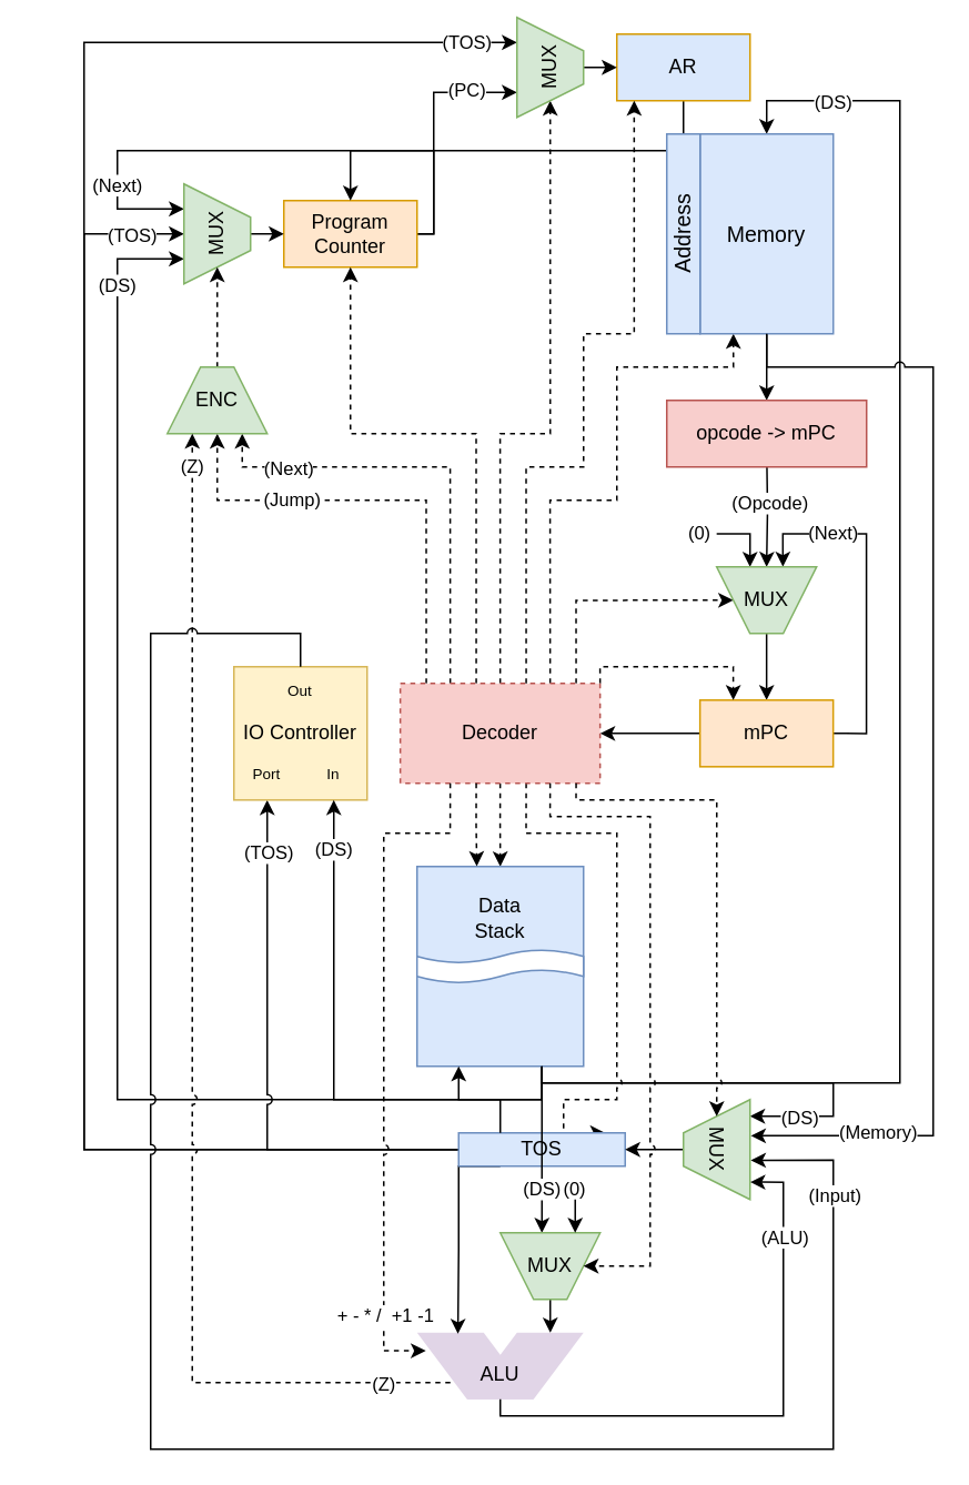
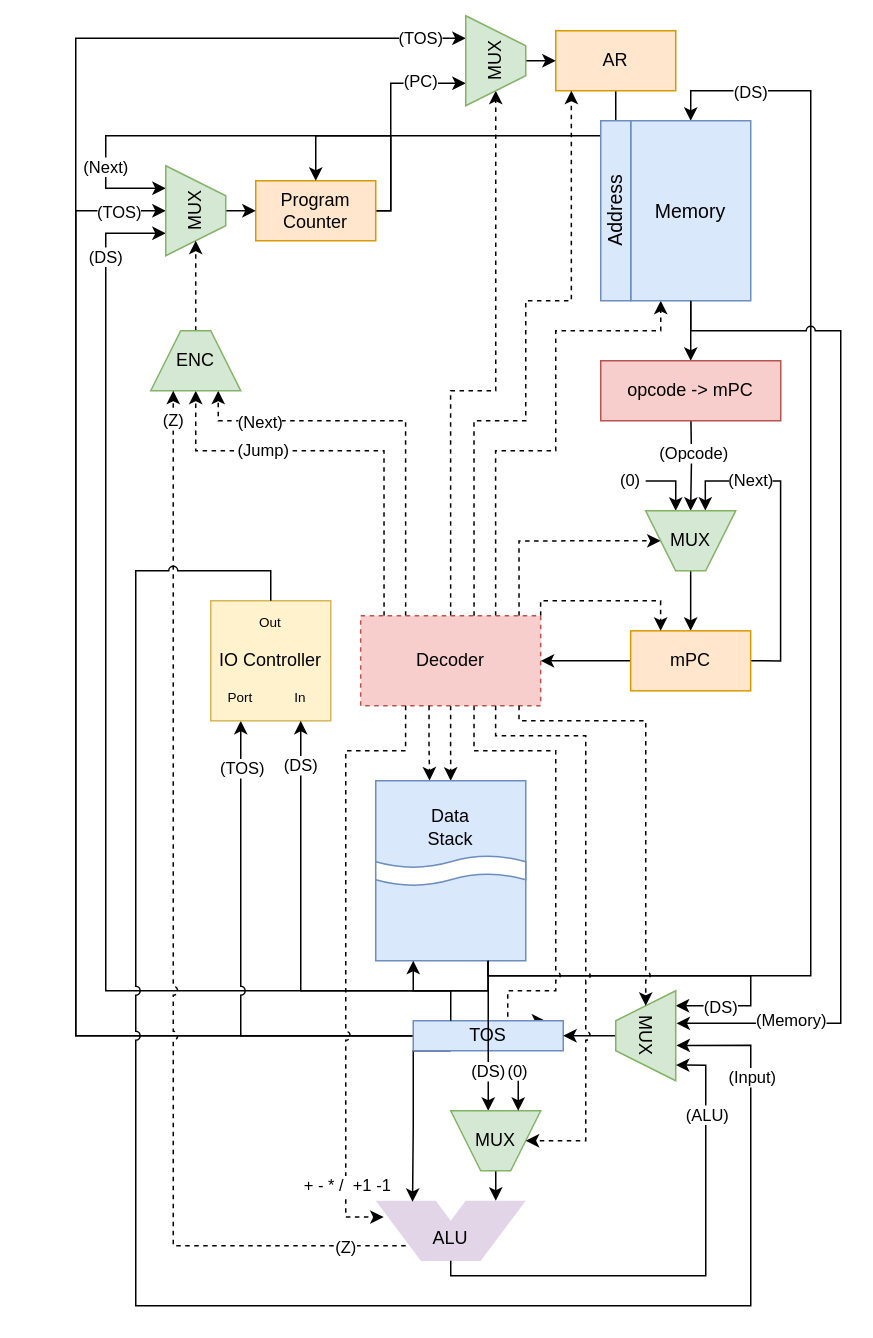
- <mxCell id="64" value="AR" style="rounded=0;whiteSpace=wrap;html=1;fillColor=#dae8fc;strokeColor=#d79b00;points=[[0,0,0,0,0],[0,0.25,0,0,0],[0,0.5,0,0,0],[0,0.75,0,0,0],[0,1,0,0,0],[0.13,1,0,0,0],[0.25,0,0,0,0],[0.25,1,0,0,0],[0.5,0,0,0,0],[0.5,1,0,0,0],[0.75,0,0,0,0],[0.75,1,0,0,0],[1,0,0,0,0],[1,0.25,0,0,0],[1,0.5,0,0,0],[1,0.75,0,0,0],[1,1,0,0,0]];" parent="1" vertex="1"><mxGeometry x="369.99" y="20" width="80" height="40" as="geometry" /></mxCell>
+ <mxCell id="64" value="AR" style="rounded=0;whiteSpace=wrap;html=1;fillColor=#ffe6cc;strokeColor=#d79b00;points=[[0,0,0,0,0],[0,0.25,0,0,0],[0,0.5,0,0,0],[0,0.75,0,0,0],[0,1,0,0,0],[0.13,1,0,0,0],[0.25,0,0,0,0],[0.25,1,0,0,0],[0.5,0,0,0,0],[0.5,1,0,0,0],[0.75,0,0,0,0],[0.75,1,0,0,0],[1,0,0,0,0],[1,0.25,0,0,0],[1,0.5,0,0,0],[1,0.75,0,0,0],[1,1,0,0,0]];" parent="1" vertex="1"><mxGeometry x="369.99" y="20" width="80" height="40" as="geometry" /></mxCell>
- <mxCell id="33" style="edgeStyle=orthogonalEdgeStyle;rounded=0;orthogonalLoop=1;jettySize=auto;html=1;exitX=0.38;exitY=0;exitDx=0;exitDy=0;exitPerimeter=0;entryX=0.5;entryY=1;entryDx=0;entryDy=0;dashed=1;" parent="1" source="38" target="19" edge="1"><mxGeometry relative="1" as="geometry"><Array as="points"><mxPoint x="286" y="260" /><mxPoint x="210" y="260" /></Array></mxGeometry></mxCell>
